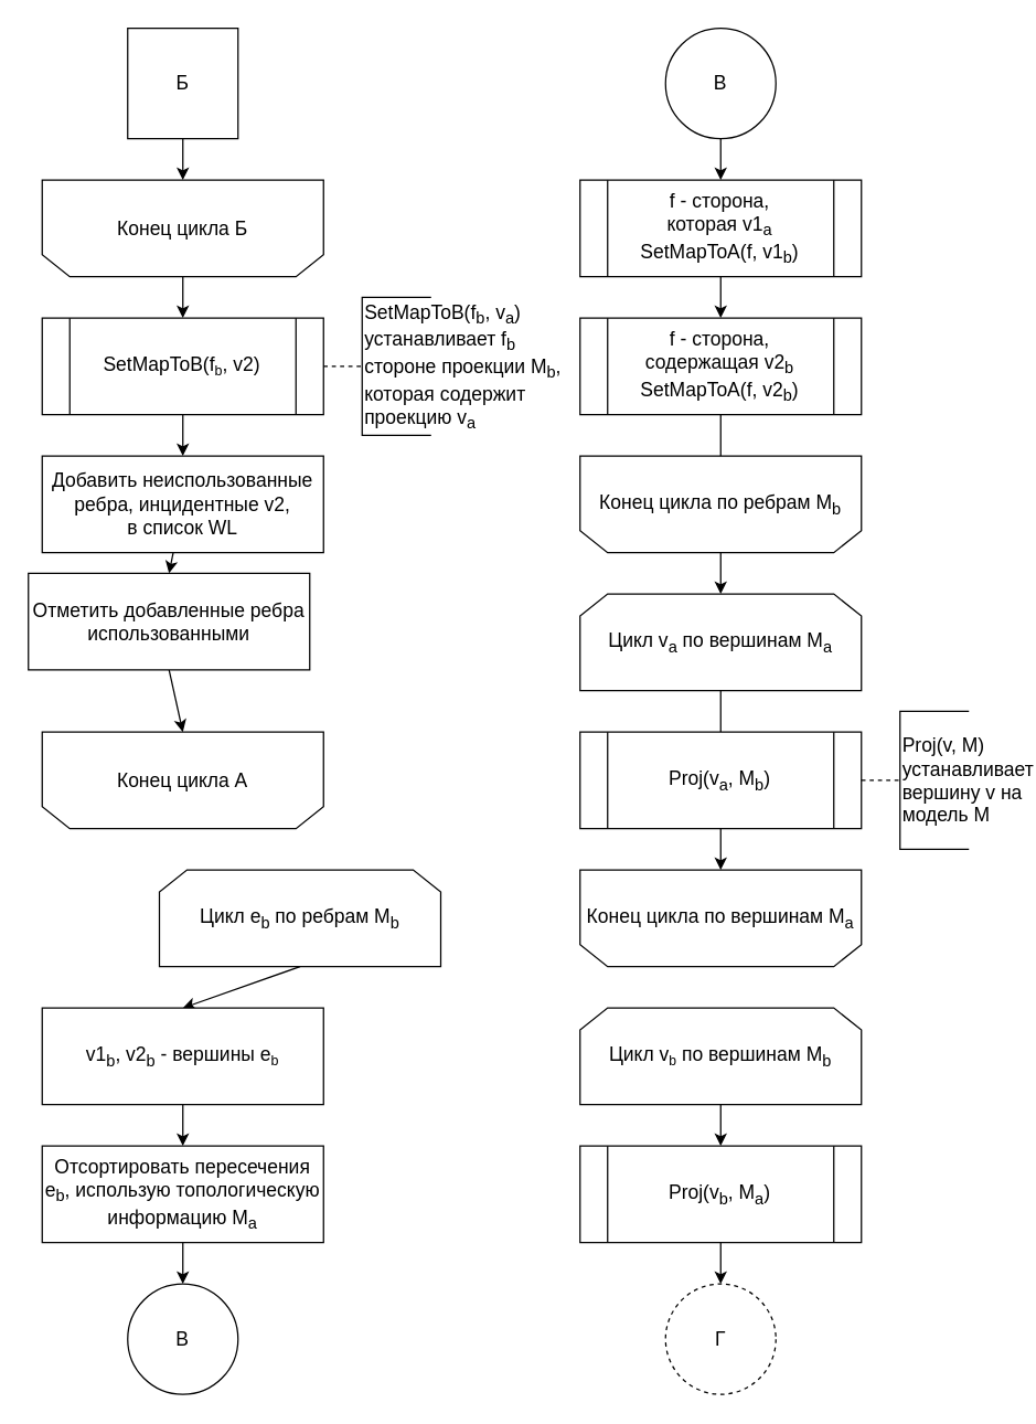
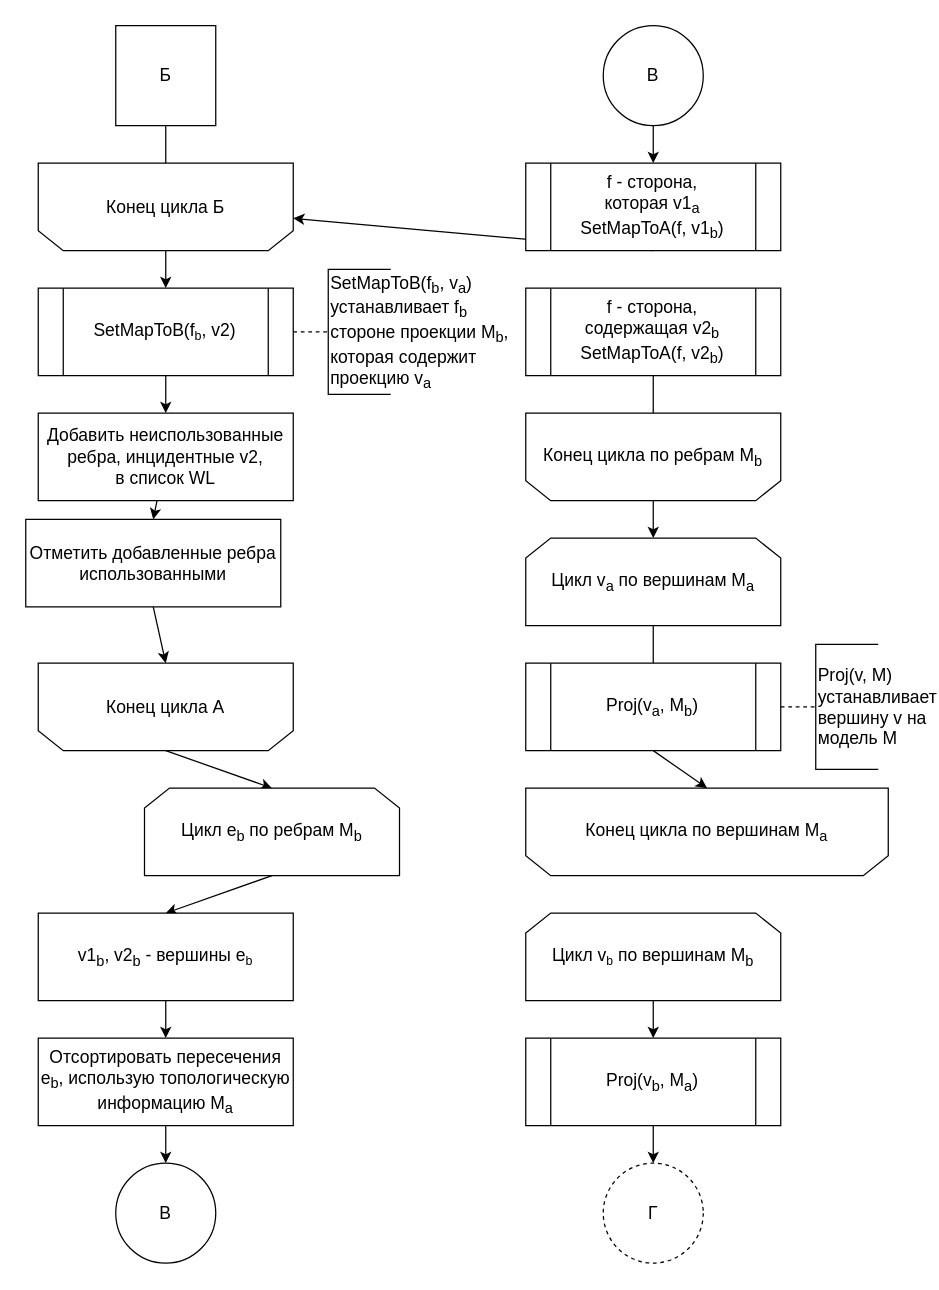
- <mxCell id="2" style="edgeStyle=none;html=1;exitX=0.5;exitY=1;exitDx=0;exitDy=0;entryX=0.5;entryY=1;entryDx=0;entryDy=0;" parent="1" source="3" target="5" edge="1"><mxGeometry relative="1" as="geometry" /></mxCell>
+ <mxCell id="2" style="edgeStyle=none;html=1;exitX=0.5;exitY=1;exitDx=0;exitDy=0;entryX=0.5;entryY=1;entryDx=0;entryDy=0;endArrow=none;" parent="1" source="3" target="5" edge="1"><mxGeometry relative="1" as="geometry" /></mxCell>
- <mxCell id="24" style="edgeStyle=none;html=1;exitX=0.5;exitY=1;exitDx=0;exitDy=0;entryX=0.5;entryY=0;entryDx=0;entryDy=0;" edge="1" parent="1" source="25" target="30"><mxGeometry relative="1" as="geometry" /></mxCell>
+ <mxCell id="24" style="edgeStyle=none;html=1;exitX=0.5;exitY=1;exitDx=0;exitDy=0;" edge="1" parent="1" source="25" target="5"><mxGeometry relative="1" as="geometry" /></mxCell>
+ <mxCell id="14" style="edgeStyle=none;html=1;exitX=0.5;exitY=0;exitDx=0;exitDy=0;entryX=0.5;entryY=0;entryDx=0;entryDy=0;" edge="1" parent="1" source="15" target="17"><mxGeometry relative="1" as="geometry" /></mxCell>
- <mxCell id="37" value="&lt;span style=&quot;font-size: 14px;&quot;&gt;Конец цикла по вершинам M&lt;sub&gt;a&lt;/sub&gt;&lt;/span&gt;" style="shape=loopLimit;whiteSpace=wrap;html=1;strokeWidth=1;direction=west;" vertex="1" parent="1"><mxGeometry x="420" y="630" width="204" height="70" as="geometry" /></mxCell>
+ <mxCell id="37" value="&lt;span style=&quot;font-size: 14px;&quot;&gt;Конец цикла по вершинам M&lt;sub&gt;a&lt;/sub&gt;&lt;/span&gt;" style="shape=loopLimit;whiteSpace=wrap;html=1;strokeWidth=1;direction=west;" vertex="1" parent="1"><mxGeometry x="420" y="630" width="290" height="70" as="geometry" /></mxCell>
